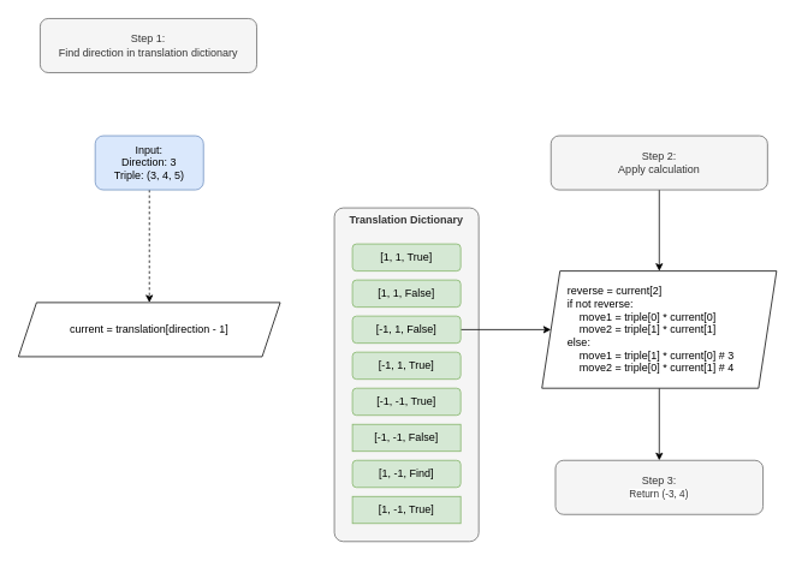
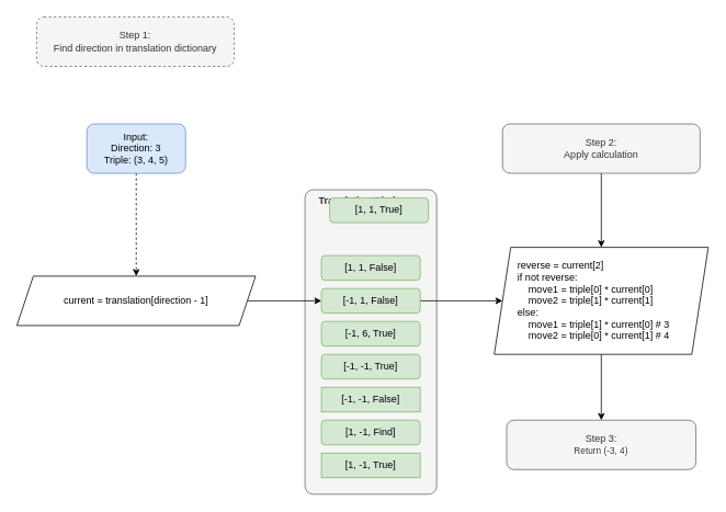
- <mxCell id="16" value="&lt;span style=&quot;text-wrap: nowrap;&quot;&gt;Step 1:&lt;/span&gt;&lt;div style=&quot;text-wrap: nowrap;&quot;&gt;Find direction in translation dictionary&lt;/div&gt;" style="rounded=1;whiteSpace=wrap;html=1;fillColor=#f5f5f5;fontColor=#333333;strokeColor=#666666;" vertex="1" parent="1"><mxGeometry x="44" y="20" width="240" height="60" as="geometry" /></mxCell>
+ <mxCell id="16" value="&lt;span style=&quot;text-wrap: nowrap;&quot;&gt;Step 1:&lt;/span&gt;&lt;div style=&quot;text-wrap: nowrap;&quot;&gt;Find direction in translation dictionary&lt;/div&gt;" style="rounded=1;whiteSpace=wrap;html=1;fillColor=#f5f5f5;fontColor=#333333;strokeColor=#666666;dashed=1;" vertex="1" parent="1"><mxGeometry x="44" y="20" width="240" height="60" as="geometry" /></mxCell>
- <mxCell id="5" value="[1, 1, True]" style="rounded=1;whiteSpace=wrap;html=1;fillColor=#d5e8d4;strokeColor=#82b366;" vertex="1" parent="1"><mxGeometry x="390" y="270" width="120" height="30" as="geometry" /></mxCell>
+ <mxCell id="5" value="[1, 1, True]" style="rounded=1;whiteSpace=wrap;html=1;fillColor=#d5e8d4;strokeColor=#82b366;" vertex="1" parent="1"><mxGeometry x="400" y="240" width="120" height="30" as="geometry" /></mxCell>
+ <mxCell id="14" style="edgeStyle=orthogonalEdgeStyle;rounded=0;orthogonalLoop=1;jettySize=auto;html=1;entryX=0;entryY=0.5;entryDx=0;entryDy=0;" edge="1" parent="1" source="15" target="8"><mxGeometry relative="1" as="geometry" /></mxCell>
- <mxCell id="9" value="[-1, 1, True]" style="rounded=1;whiteSpace=wrap;html=1;fillColor=#d5e8d4;strokeColor=#82b366;" vertex="1" parent="1"><mxGeometry x="390" y="390" width="120" height="30" as="geometry" /></mxCell>
+ <mxCell id="9" value="[-1, 6, True]" style="rounded=1;whiteSpace=wrap;html=1;fillColor=#d5e8d4;strokeColor=#82b366;" vertex="1" parent="1"><mxGeometry x="390" y="390" width="120" height="30" as="geometry" /></mxCell>
